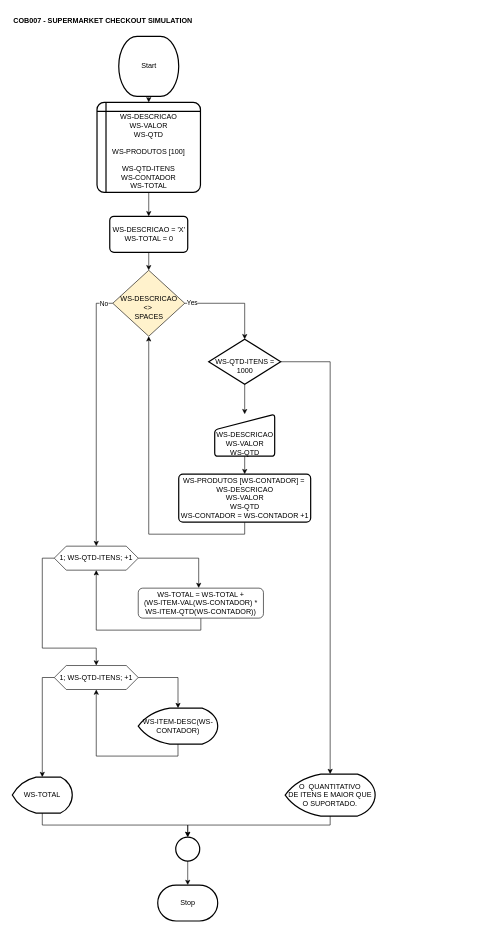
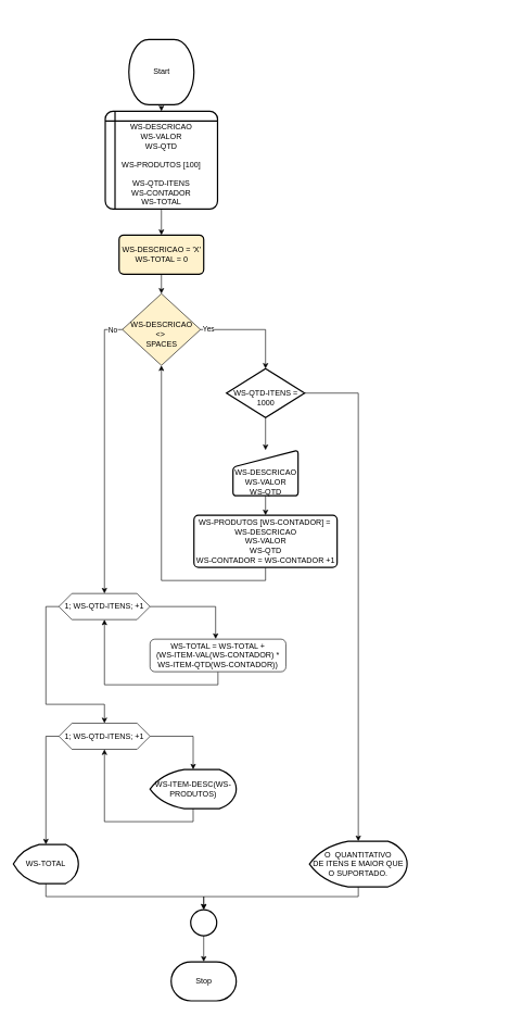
- <mxCell id="2" value="COB007 - SUPERMARKET CHECKOUT SIMULATION" style="text;html=1;align=left;verticalAlign=middle;whiteSpace=wrap;rounded=0;fontStyle=1" parent="1" vertex="1"><mxGeometry x="20" y="20" width="760" height="30" as="geometry" /></mxCell>
- <mxCell id="8" value="WS-DESCRICAO = 'X'&lt;div&gt;WS-TOTAL = 0&lt;/div&gt;" style="rounded=1;whiteSpace=wrap;html=1;absoluteArcSize=1;arcSize=14;strokeWidth=2;" vertex="1" parent="1"><mxGeometry x="182.5" y="360" width="130" height="60" as="geometry" /></mxCell>
+ <mxCell id="8" value="WS-DESCRICAO = 'X'&lt;div&gt;WS-TOTAL = 0&lt;/div&gt;" style="rounded=1;whiteSpace=wrap;html=1;absoluteArcSize=1;arcSize=14;strokeWidth=2;fillColor=#fff2cc;" vertex="1" parent="1"><mxGeometry x="182.5" y="360" width="130" height="60" as="geometry" /></mxCell>
- <mxCell id="31" value="WS-ITEM-DESC(WS-CONTADOR)" style="strokeWidth=2;html=1;shape=mxgraph.flowchart.display;whiteSpace=wrap;" vertex="1" parent="1"><mxGeometry x="230" y="1180" width="132.5" height="60" as="geometry" /></mxCell>
+ <mxCell id="31" value="WS-ITEM-DESC(WS-PRODUTOS)" style="strokeWidth=2;html=1;shape=mxgraph.flowchart.display;whiteSpace=wrap;" vertex="1" parent="1"><mxGeometry x="230" y="1180" width="132.5" height="60" as="geometry" /></mxCell>
